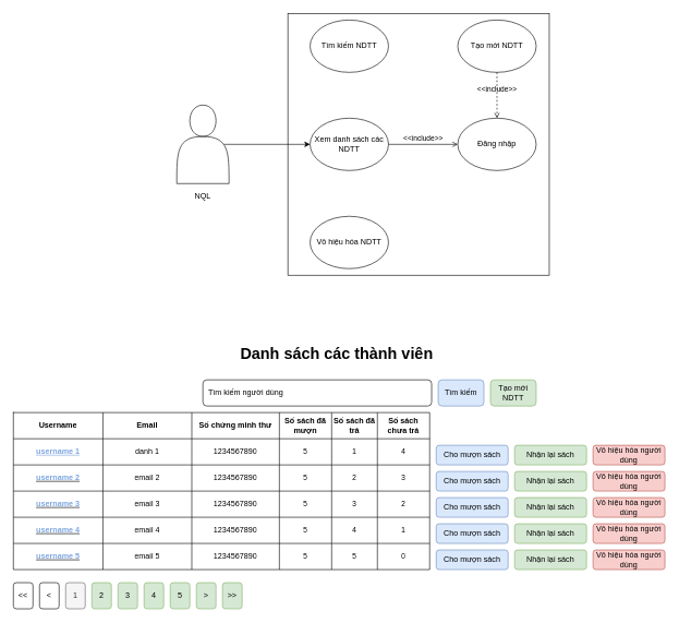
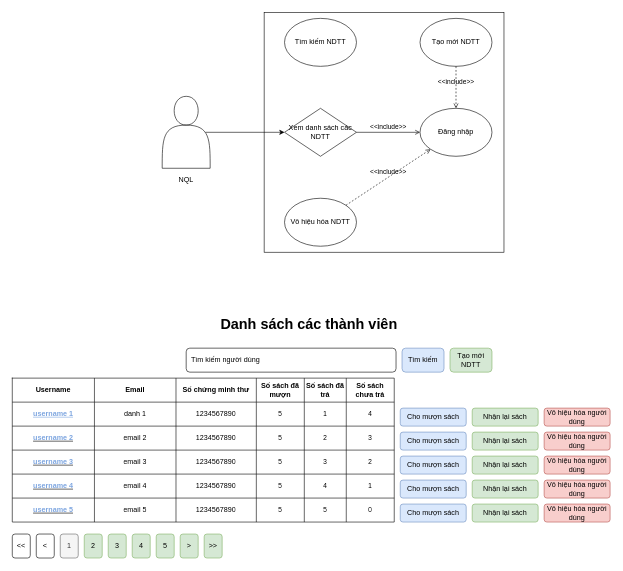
- <mxCell id="5" value="Xem danh sách các NDTT" style="ellipse;whiteSpace=wrap;html=1;" parent="1" vertex="1"><mxGeometry x="474" y="180" width="120" height="80" as="geometry" /></mxCell>
+ <mxCell id="5" value="Xem danh sách các NDTT" style="rhombus;whiteSpace=wrap;html=1;" parent="1" vertex="1"><mxGeometry x="474" y="180" width="120" height="80" as="geometry" /></mxCell>
+ <mxCell id="11" value="&amp;lt;&amp;lt;include&amp;gt;&amp;gt;" style="edgeStyle=none;html=1;endArrow=open;verticalAlign=bottom;dashed=1;labelBackgroundColor=none;exitX=1;exitY=0;exitDx=0;exitDy=0;entryX=0;entryY=1;entryDx=0;entryDy=0;" parent="1" source="6" target="8" edge="1"><mxGeometry width="160" relative="1" as="geometry"><mxPoint x="450" y="240" as="sourcePoint" /><mxPoint x="610" y="240" as="targetPoint" /></mxGeometry></mxCell>
